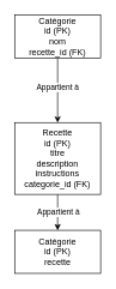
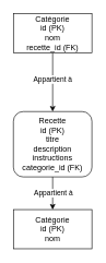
- <mxCell id="7" value="Recette&lt;br&gt;id (PK)&lt;div&gt;titre&lt;/div&gt;&lt;div&gt;description&lt;/div&gt;&lt;div&gt;instructions&lt;/div&gt;&lt;div&gt;categorie_id (FK)&lt;/div&gt;" style="rounded=0;whiteSpace=wrap;html=1;" vertex="1" parent="1"><mxGeometry x="20" y="170" width="120" height="100" as="geometry" /></mxCell>
+ <mxCell id="7" value="Recette&lt;br&gt;id (PK)&lt;div&gt;titre&lt;/div&gt;&lt;div&gt;description&lt;/div&gt;&lt;div&gt;instructions&lt;/div&gt;&lt;div&gt;categorie_id (FK)&lt;/div&gt;" style="whiteSpace=wrap;html=1;rounded=1;" vertex="1" parent="1"><mxGeometry x="20" y="170" width="120" height="100" as="geometry" /></mxCell>
- <mxCell id="8" value="Catégorie&lt;div&gt;id (PK)&lt;/div&gt;&lt;div&gt;recette&lt;/div&gt;" style="rounded=0;whiteSpace=wrap;html=1;" vertex="1" parent="1"><mxGeometry x="20" y="320" width="120" height="60" as="geometry" /></mxCell>
+ <mxCell id="8" value="Catégorie&lt;div&gt;id (PK)&lt;/div&gt;&lt;div&gt;nom&lt;/div&gt;" style="rounded=0;whiteSpace=wrap;html=1;" vertex="1" parent="1"><mxGeometry x="20" y="320" width="120" height="60" as="geometry" /></mxCell>
